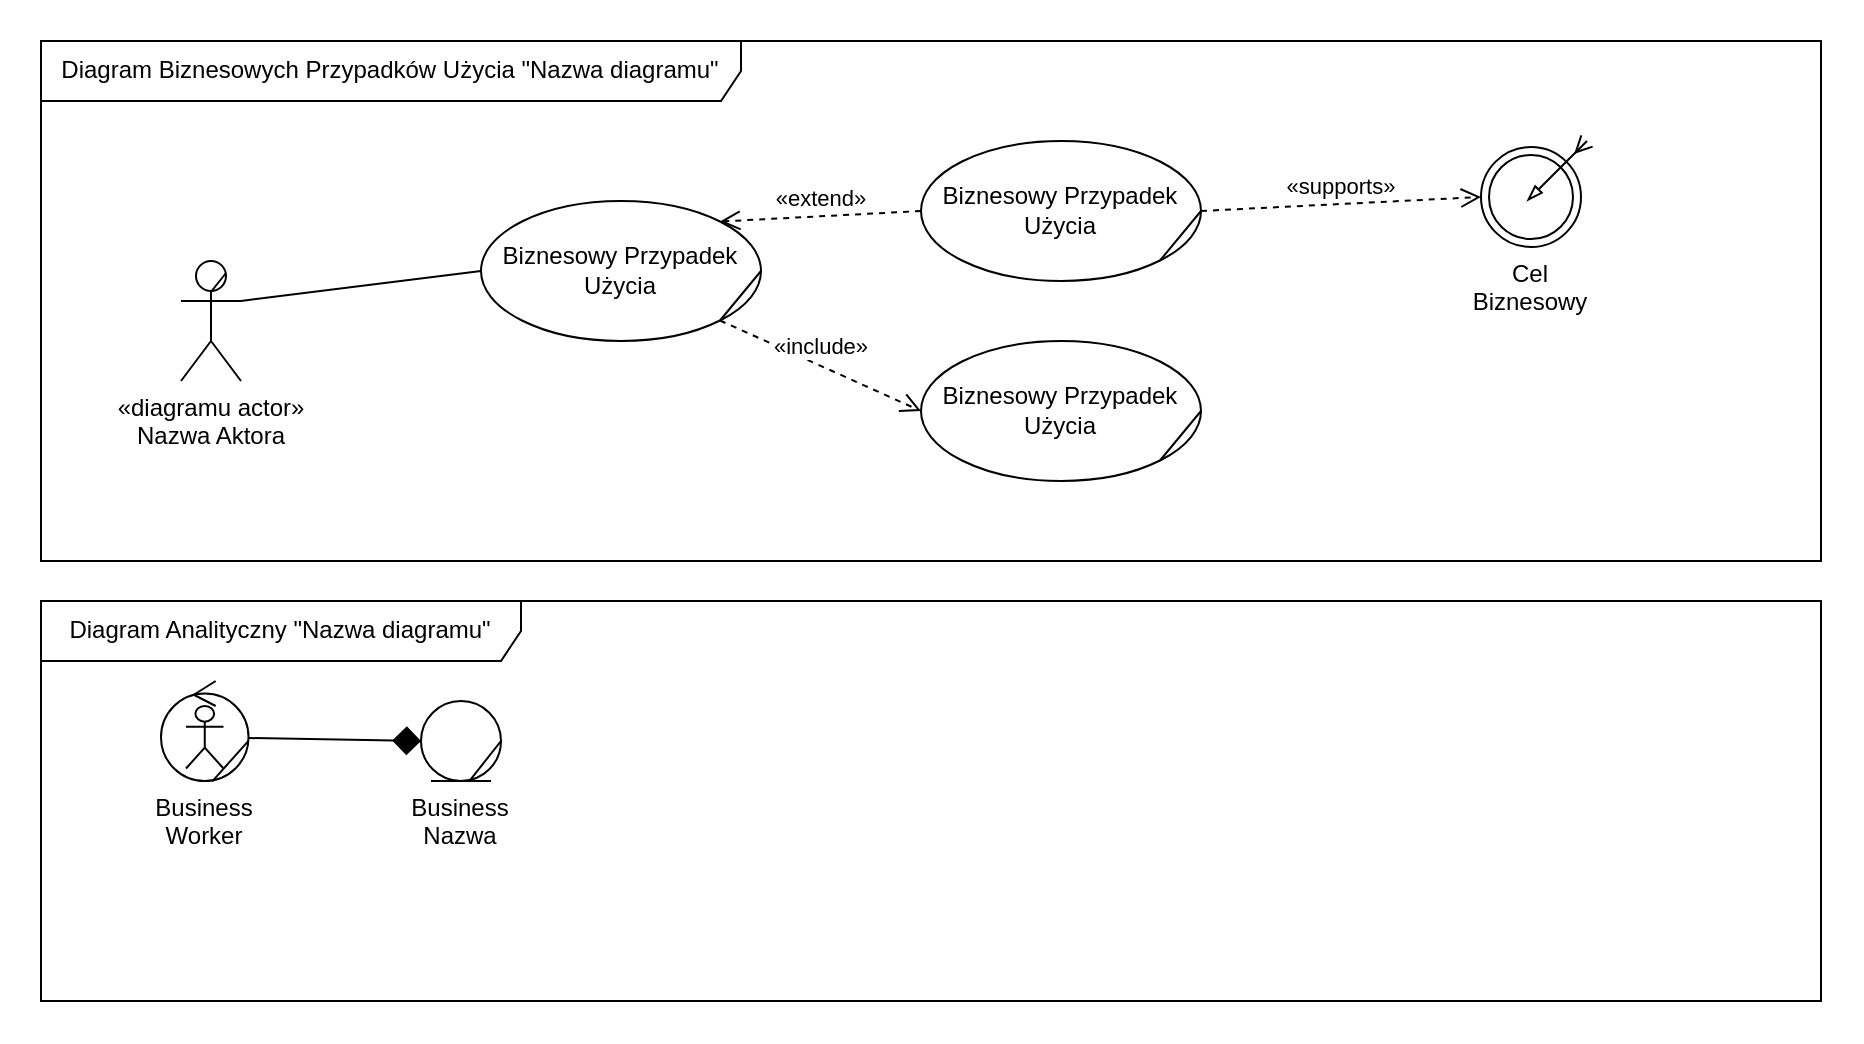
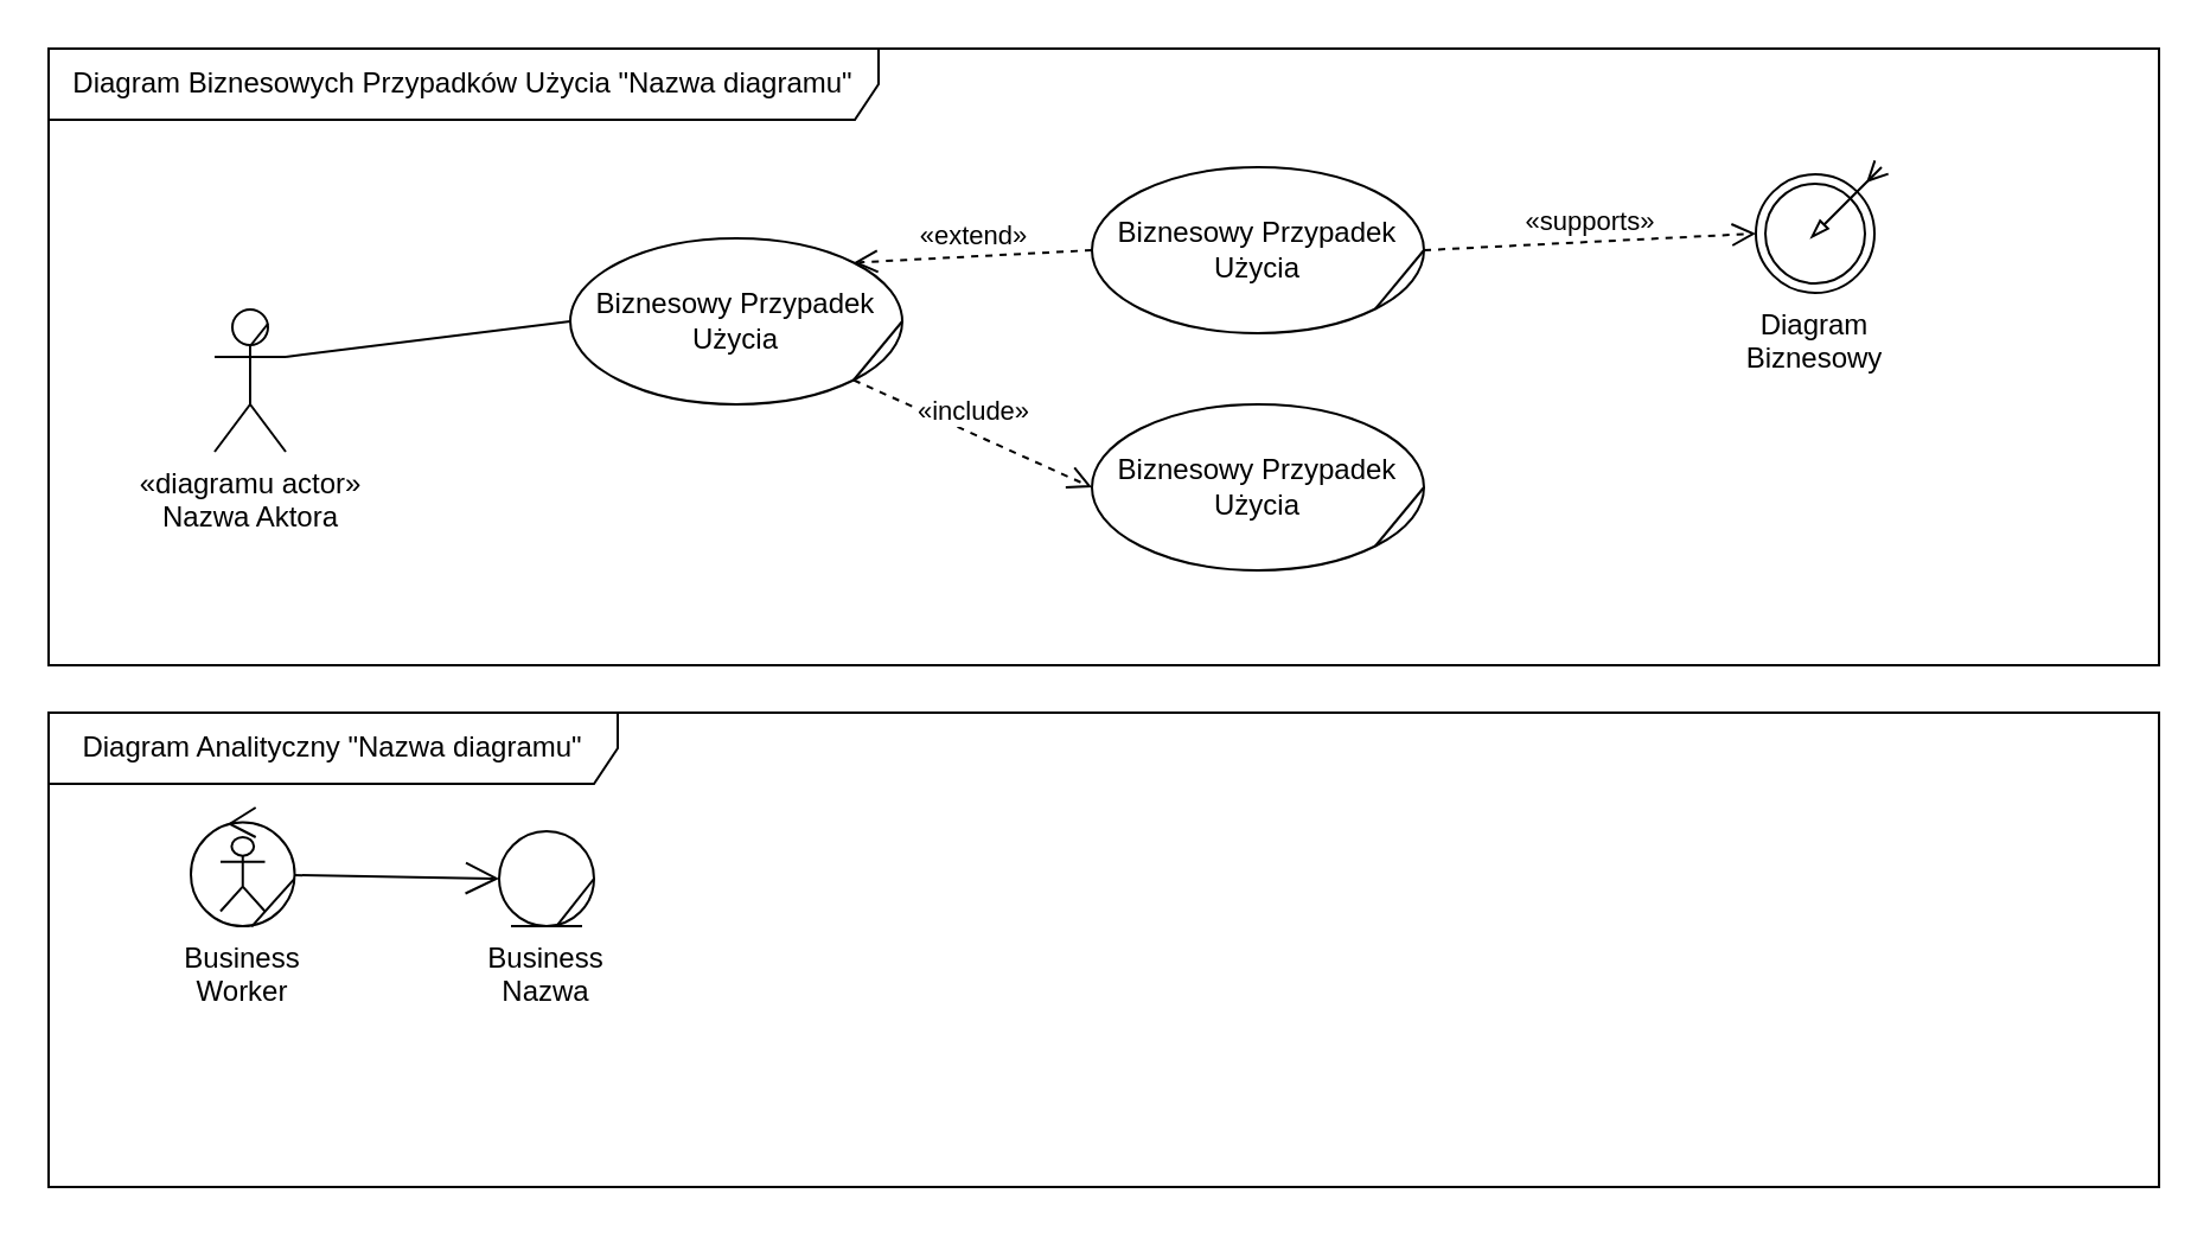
- <mxCell id="20" value="Cel Biznesowy" style="ellipse;shape=doubleEllipse;whiteSpace=wrap;html=1;aspect=fixed;fillColor=#FFFFFF;labelPosition=center;verticalLabelPosition=bottom;align=center;verticalAlign=top;" vertex="1" parent="19"><mxGeometry y="3" width="50" height="50" as="geometry" /></mxCell>
+ <mxCell id="20" value="Diagram Biznesowy" style="ellipse;shape=doubleEllipse;whiteSpace=wrap;html=1;aspect=fixed;fillColor=#FFFFFF;labelPosition=center;verticalLabelPosition=bottom;align=center;verticalAlign=top;" vertex="1" parent="19"><mxGeometry y="3" width="50" height="50" as="geometry" /></mxCell>
- <mxCell id="30" value="" style="endArrow=diamond;endFill=1;endSize=12;html=1;exitX=0.998;exitY=0.57;exitDx=0;exitDy=0;exitPerimeter=0;entryX=0;entryY=0.5;entryDx=0;entryDy=0;" edge="1" parent="1" source="24" target="28"><mxGeometry width="160" relative="1" as="geometry"><mxPoint x="130" y="450" as="sourcePoint" /><mxPoint x="290" y="450" as="targetPoint" /></mxGeometry></mxCell>
+ <mxCell id="30" value="" style="endArrow=open;endFill=1;endSize=12;html=1;exitX=0.998;exitY=0.57;exitDx=0;exitDy=0;exitPerimeter=0;entryX=0;entryY=0.5;entryDx=0;entryDy=0;" edge="1" parent="1" source="24" target="28"><mxGeometry width="160" relative="1" as="geometry"><mxPoint x="130" y="450" as="sourcePoint" /><mxPoint x="290" y="450" as="targetPoint" /></mxGeometry></mxCell>
